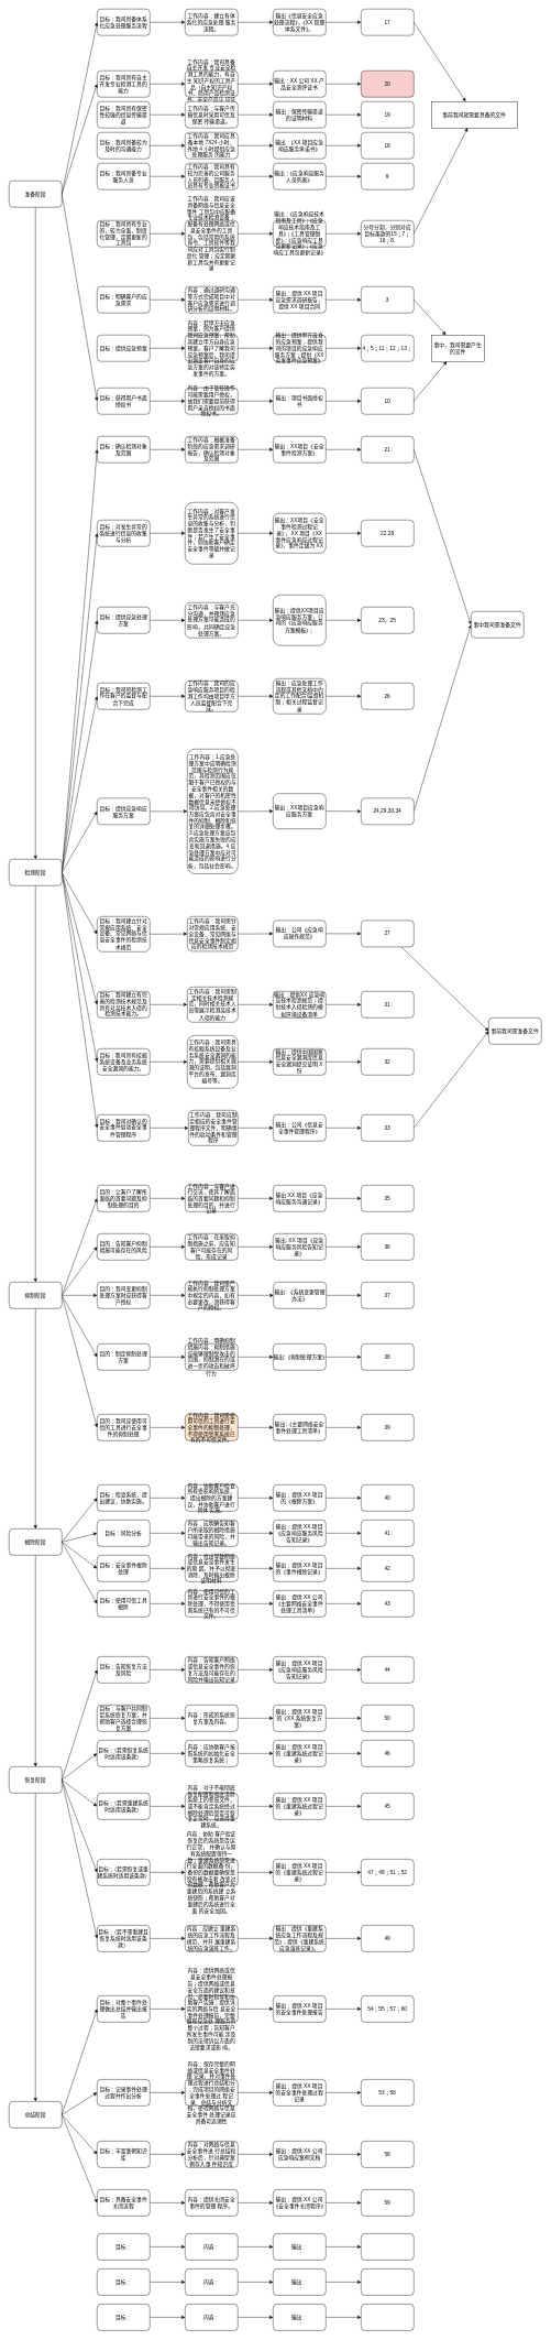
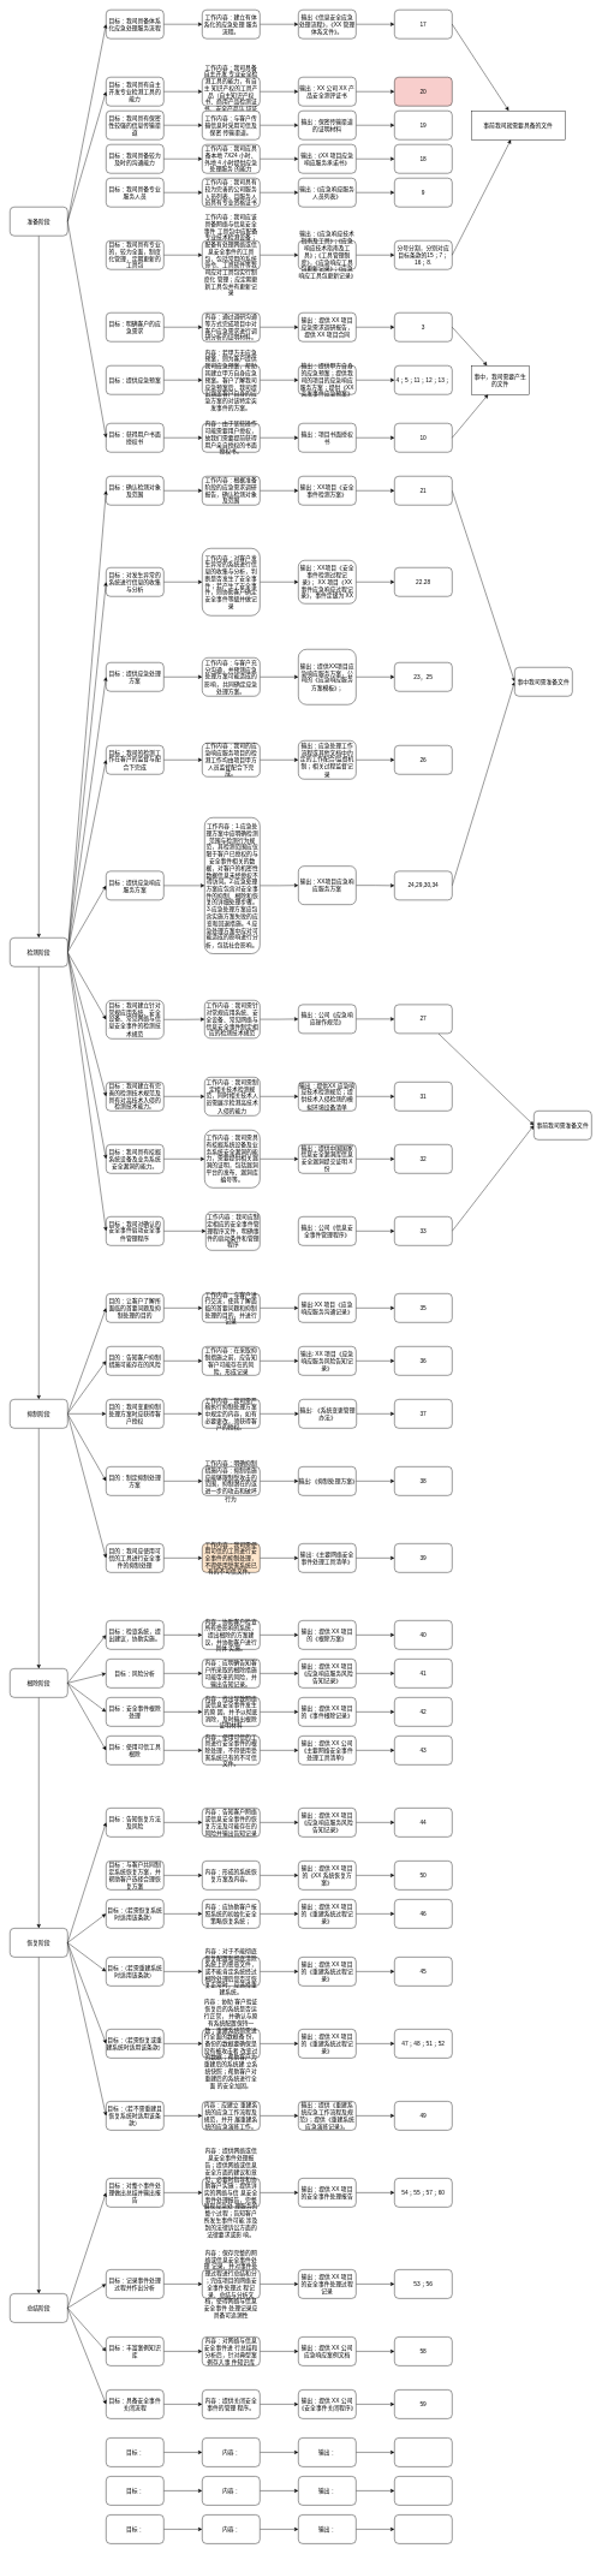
- <mxCell id="3" value="准备阶段" style="rounded=1;whiteSpace=wrap;html=1;" parent="1" vertex="1"><mxGeometry x="20" y="410" width="120" height="60" as="geometry" /></mxCell>
+ <mxCell id="3" value="准备阶段" style="rounded=1;whiteSpace=wrap;html=1;" parent="1" vertex="1"><mxGeometry x="20" y="430" width="120" height="60" as="geometry" /></mxCell>
- <mxCell id="310" value="" style="edgeStyle=orthogonalEdgeStyle;rounded=0;orthogonalLoop=1;jettySize=auto;html=1;" edge="1" parent="1" source="311" target="313"><mxGeometry relative="1" as="geometry" /></mxCell>
